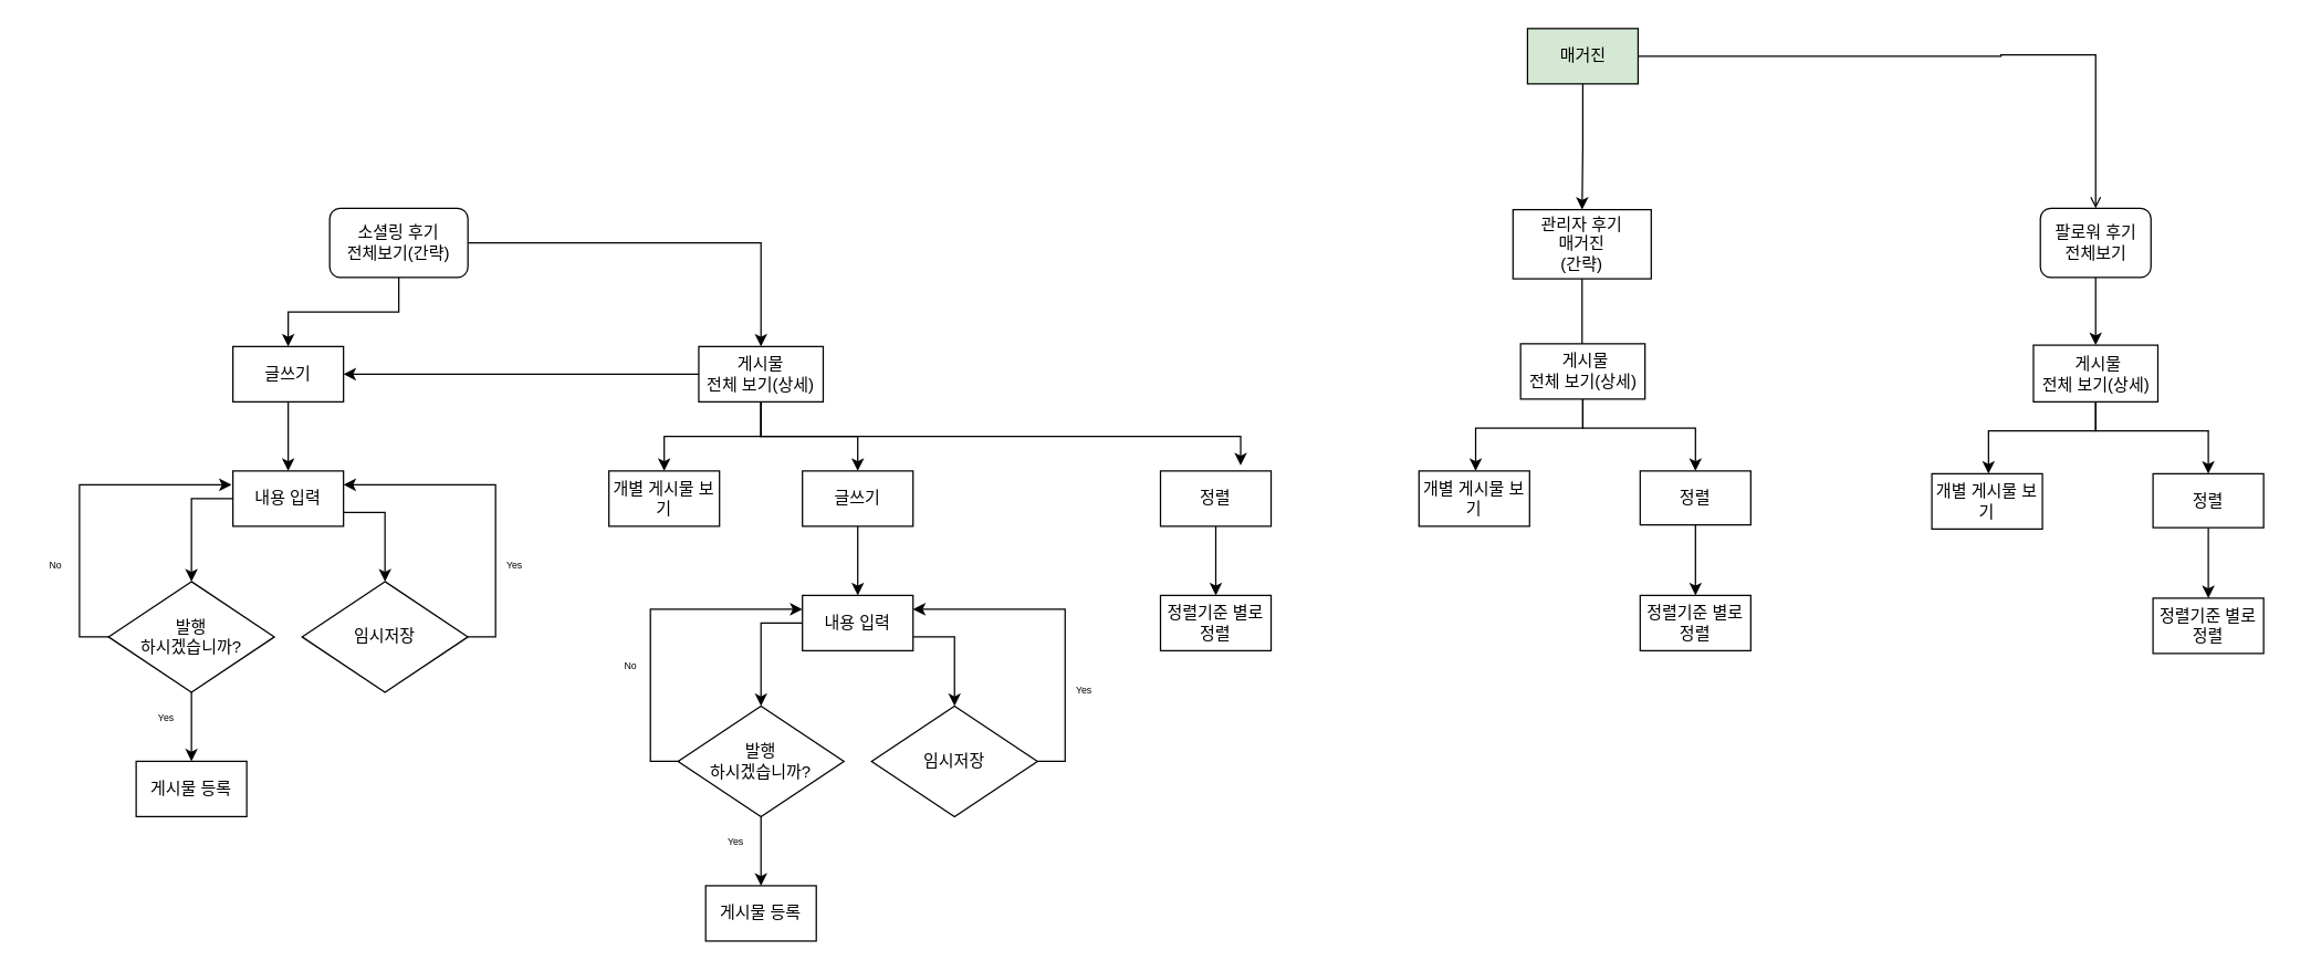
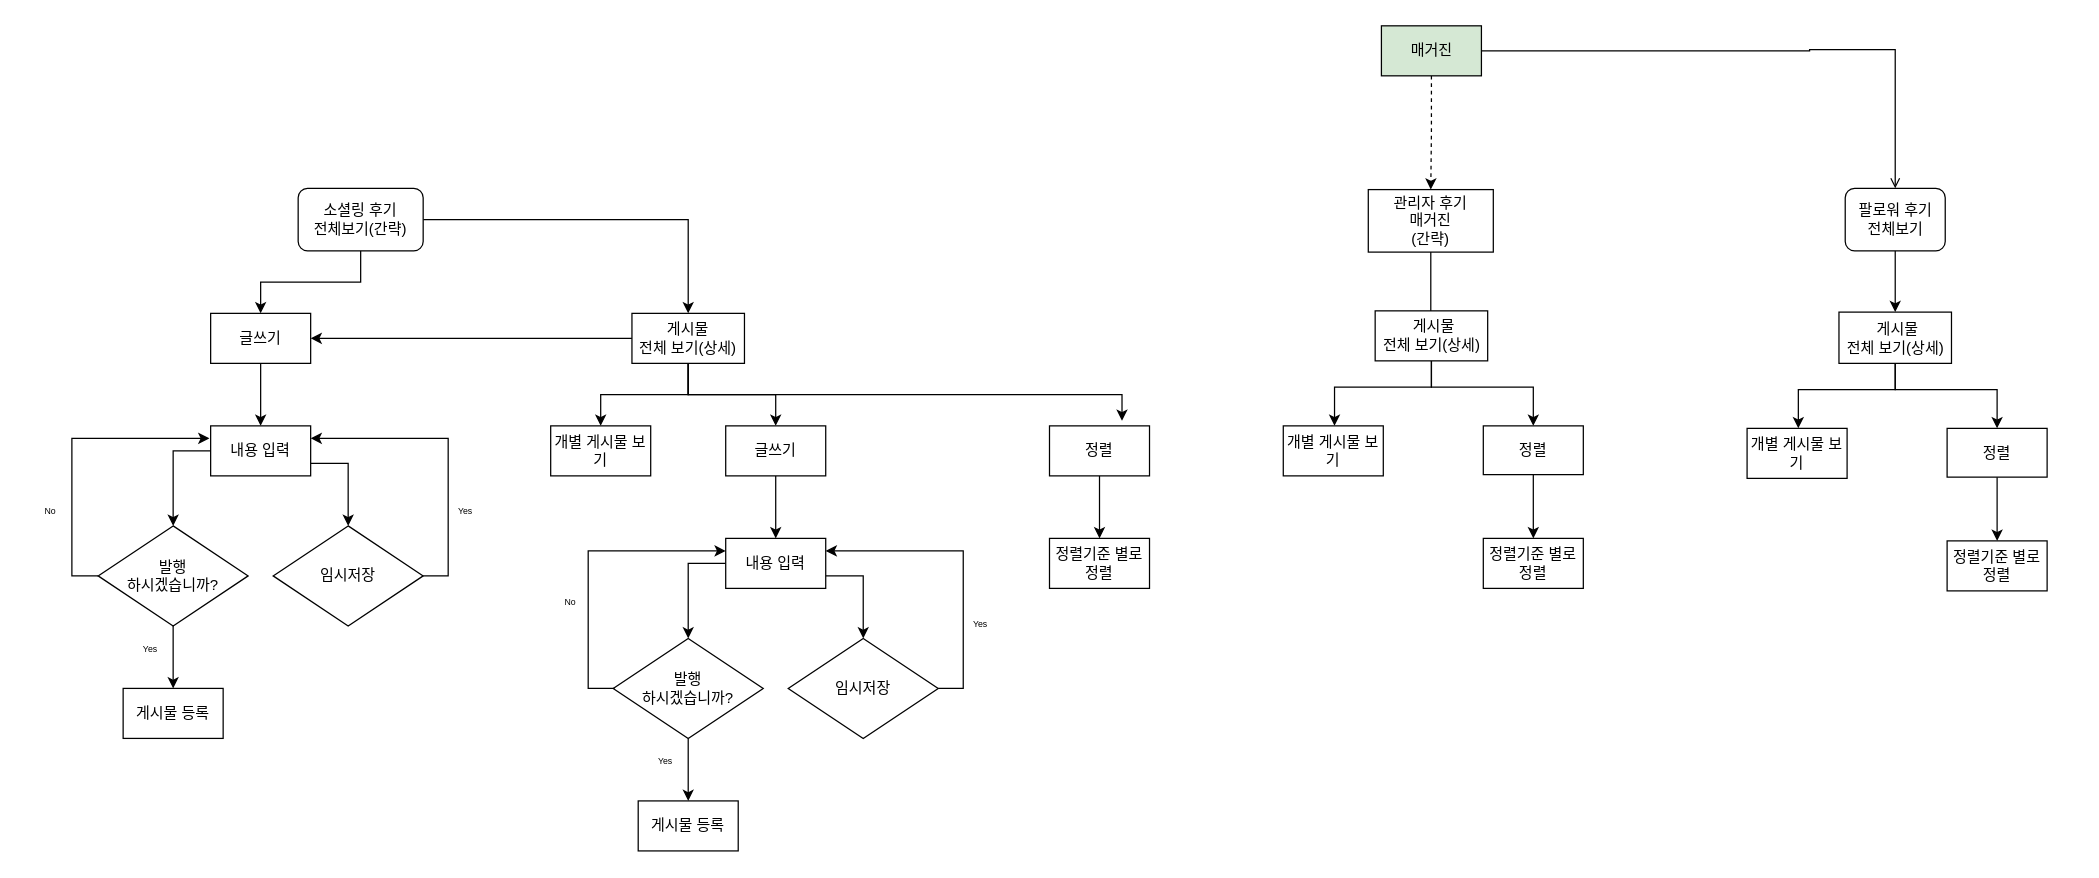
- <mxCell id="4" value="" style="edgeStyle=orthogonalEdgeStyle;rounded=0;orthogonalLoop=1;jettySize=auto;html=1;" edge="1" parent="1" source="6" target="3"><mxGeometry relative="1" as="geometry" /></mxCell>
+ <mxCell id="4" value="" style="edgeStyle=orthogonalEdgeStyle;rounded=0;orthogonalLoop=1;jettySize=auto;html=1;dashed=1;" edge="1" parent="1" source="6" target="3"><mxGeometry relative="1" as="geometry" /></mxCell>
